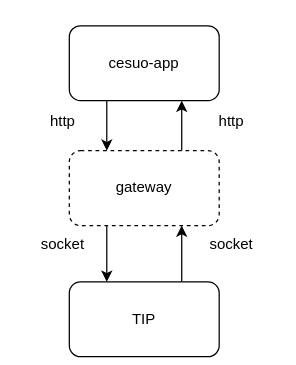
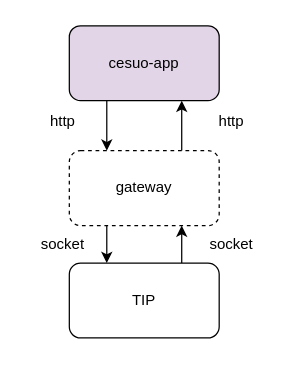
- <mxCell id="5" value="cesuo-app" style="rounded=1;whiteSpace=wrap;html=1;" vertex="1" parent="1"><mxGeometry x="55" y="20" width="120" height="60" as="geometry" /></mxCell>
+ <mxCell id="5" value="cesuo-app" style="rounded=1;whiteSpace=wrap;html=1;fillColor=#e1d5e7;" vertex="1" parent="1"><mxGeometry x="55" y="20" width="120" height="60" as="geometry" /></mxCell>
- <mxCell id="3" value="TIP" style="rounded=1;whiteSpace=wrap;html=1;" vertex="1" parent="1"><mxGeometry x="55" y="225" width="120" height="60" as="geometry" /></mxCell>
+ <mxCell id="3" value="TIP" style="rounded=1;whiteSpace=wrap;html=1;" vertex="1" parent="1"><mxGeometry x="55" y="210" width="120" height="60" as="geometry" /></mxCell>
